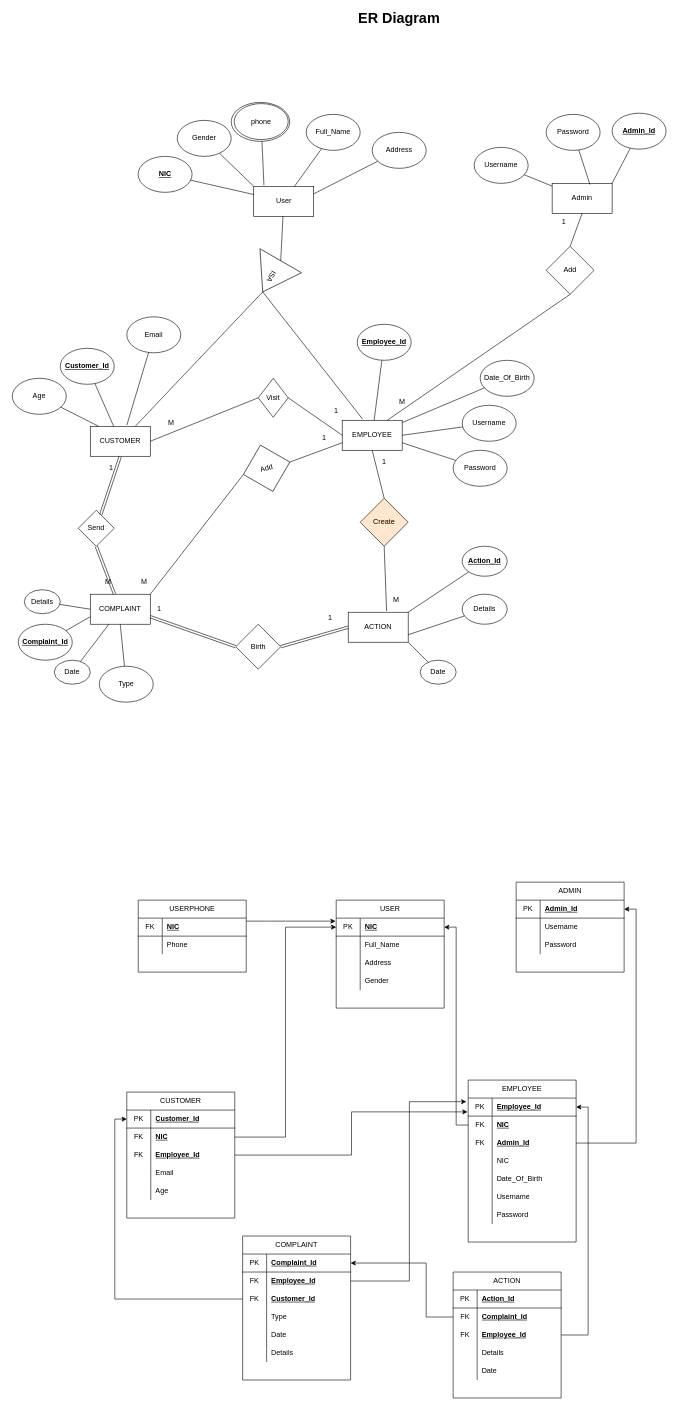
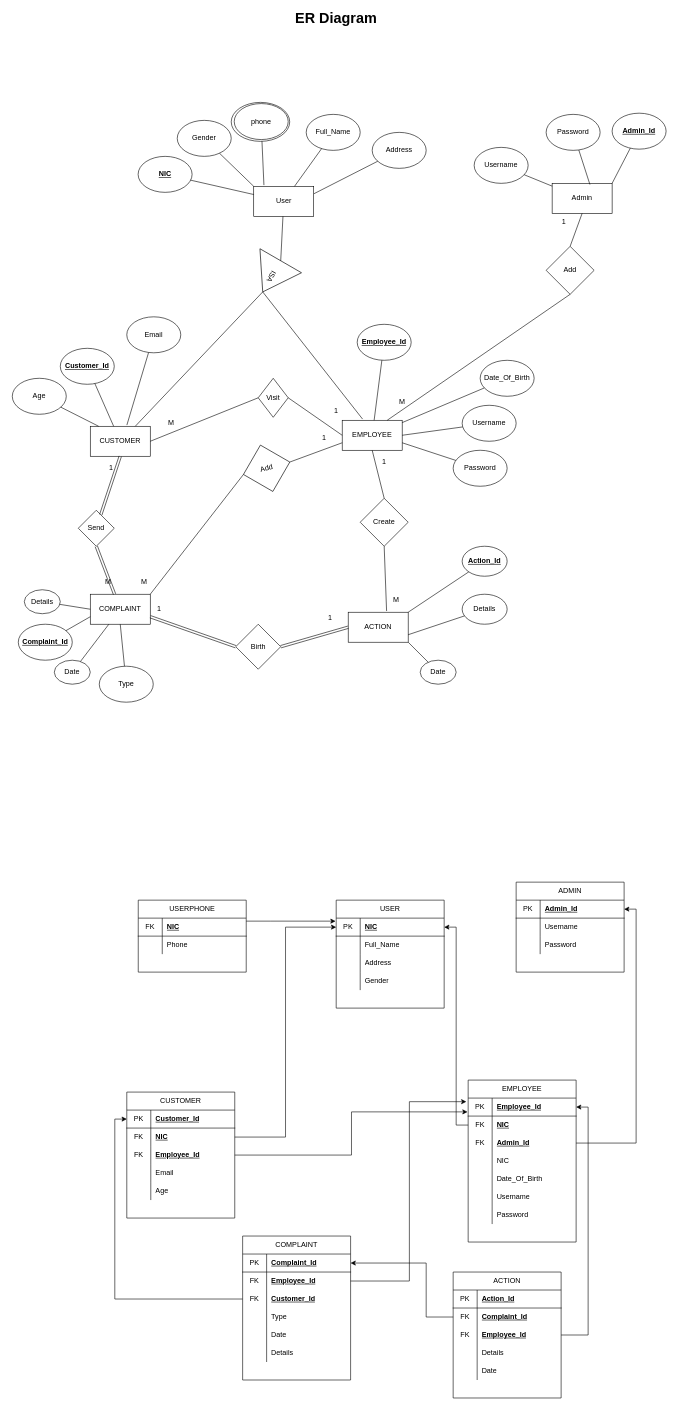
- <mxCell id="192" value="&lt;font style=&quot;font-size: 24px&quot;&gt;&lt;b&gt;ER Diagram&lt;/b&gt;&lt;/font&gt;" style="text;html=1;strokeColor=none;fillColor=none;align=center;verticalAlign=middle;whiteSpace=wrap;rounded=0;" parent="1" vertex="1"><mxGeometry x="480" y="20" width="370" height="20" as="geometry" /></mxCell>
+ <mxCell id="192" value="&lt;font style=&quot;font-size: 24px&quot;&gt;&lt;b&gt;ER Diagram&lt;/b&gt;&lt;/font&gt;" style="text;html=1;strokeColor=none;fillColor=none;align=center;verticalAlign=middle;whiteSpace=wrap;rounded=0;" parent="1" vertex="1"><mxGeometry x="375" y="20" width="370" height="20" as="geometry" /></mxCell>
- <mxCell id="29" value="Create" style="rhombus;whiteSpace=wrap;html=1;rotation=0;fillColor=#ffe6cc;" parent="1" vertex="1"><mxGeometry x="600" y="830" width="80" height="80" as="geometry" /></mxCell>
+ <mxCell id="29" value="Create" style="rhombus;whiteSpace=wrap;html=1;rotation=0;" parent="1" vertex="1"><mxGeometry x="600" y="830" width="80" height="80" as="geometry" /></mxCell>
